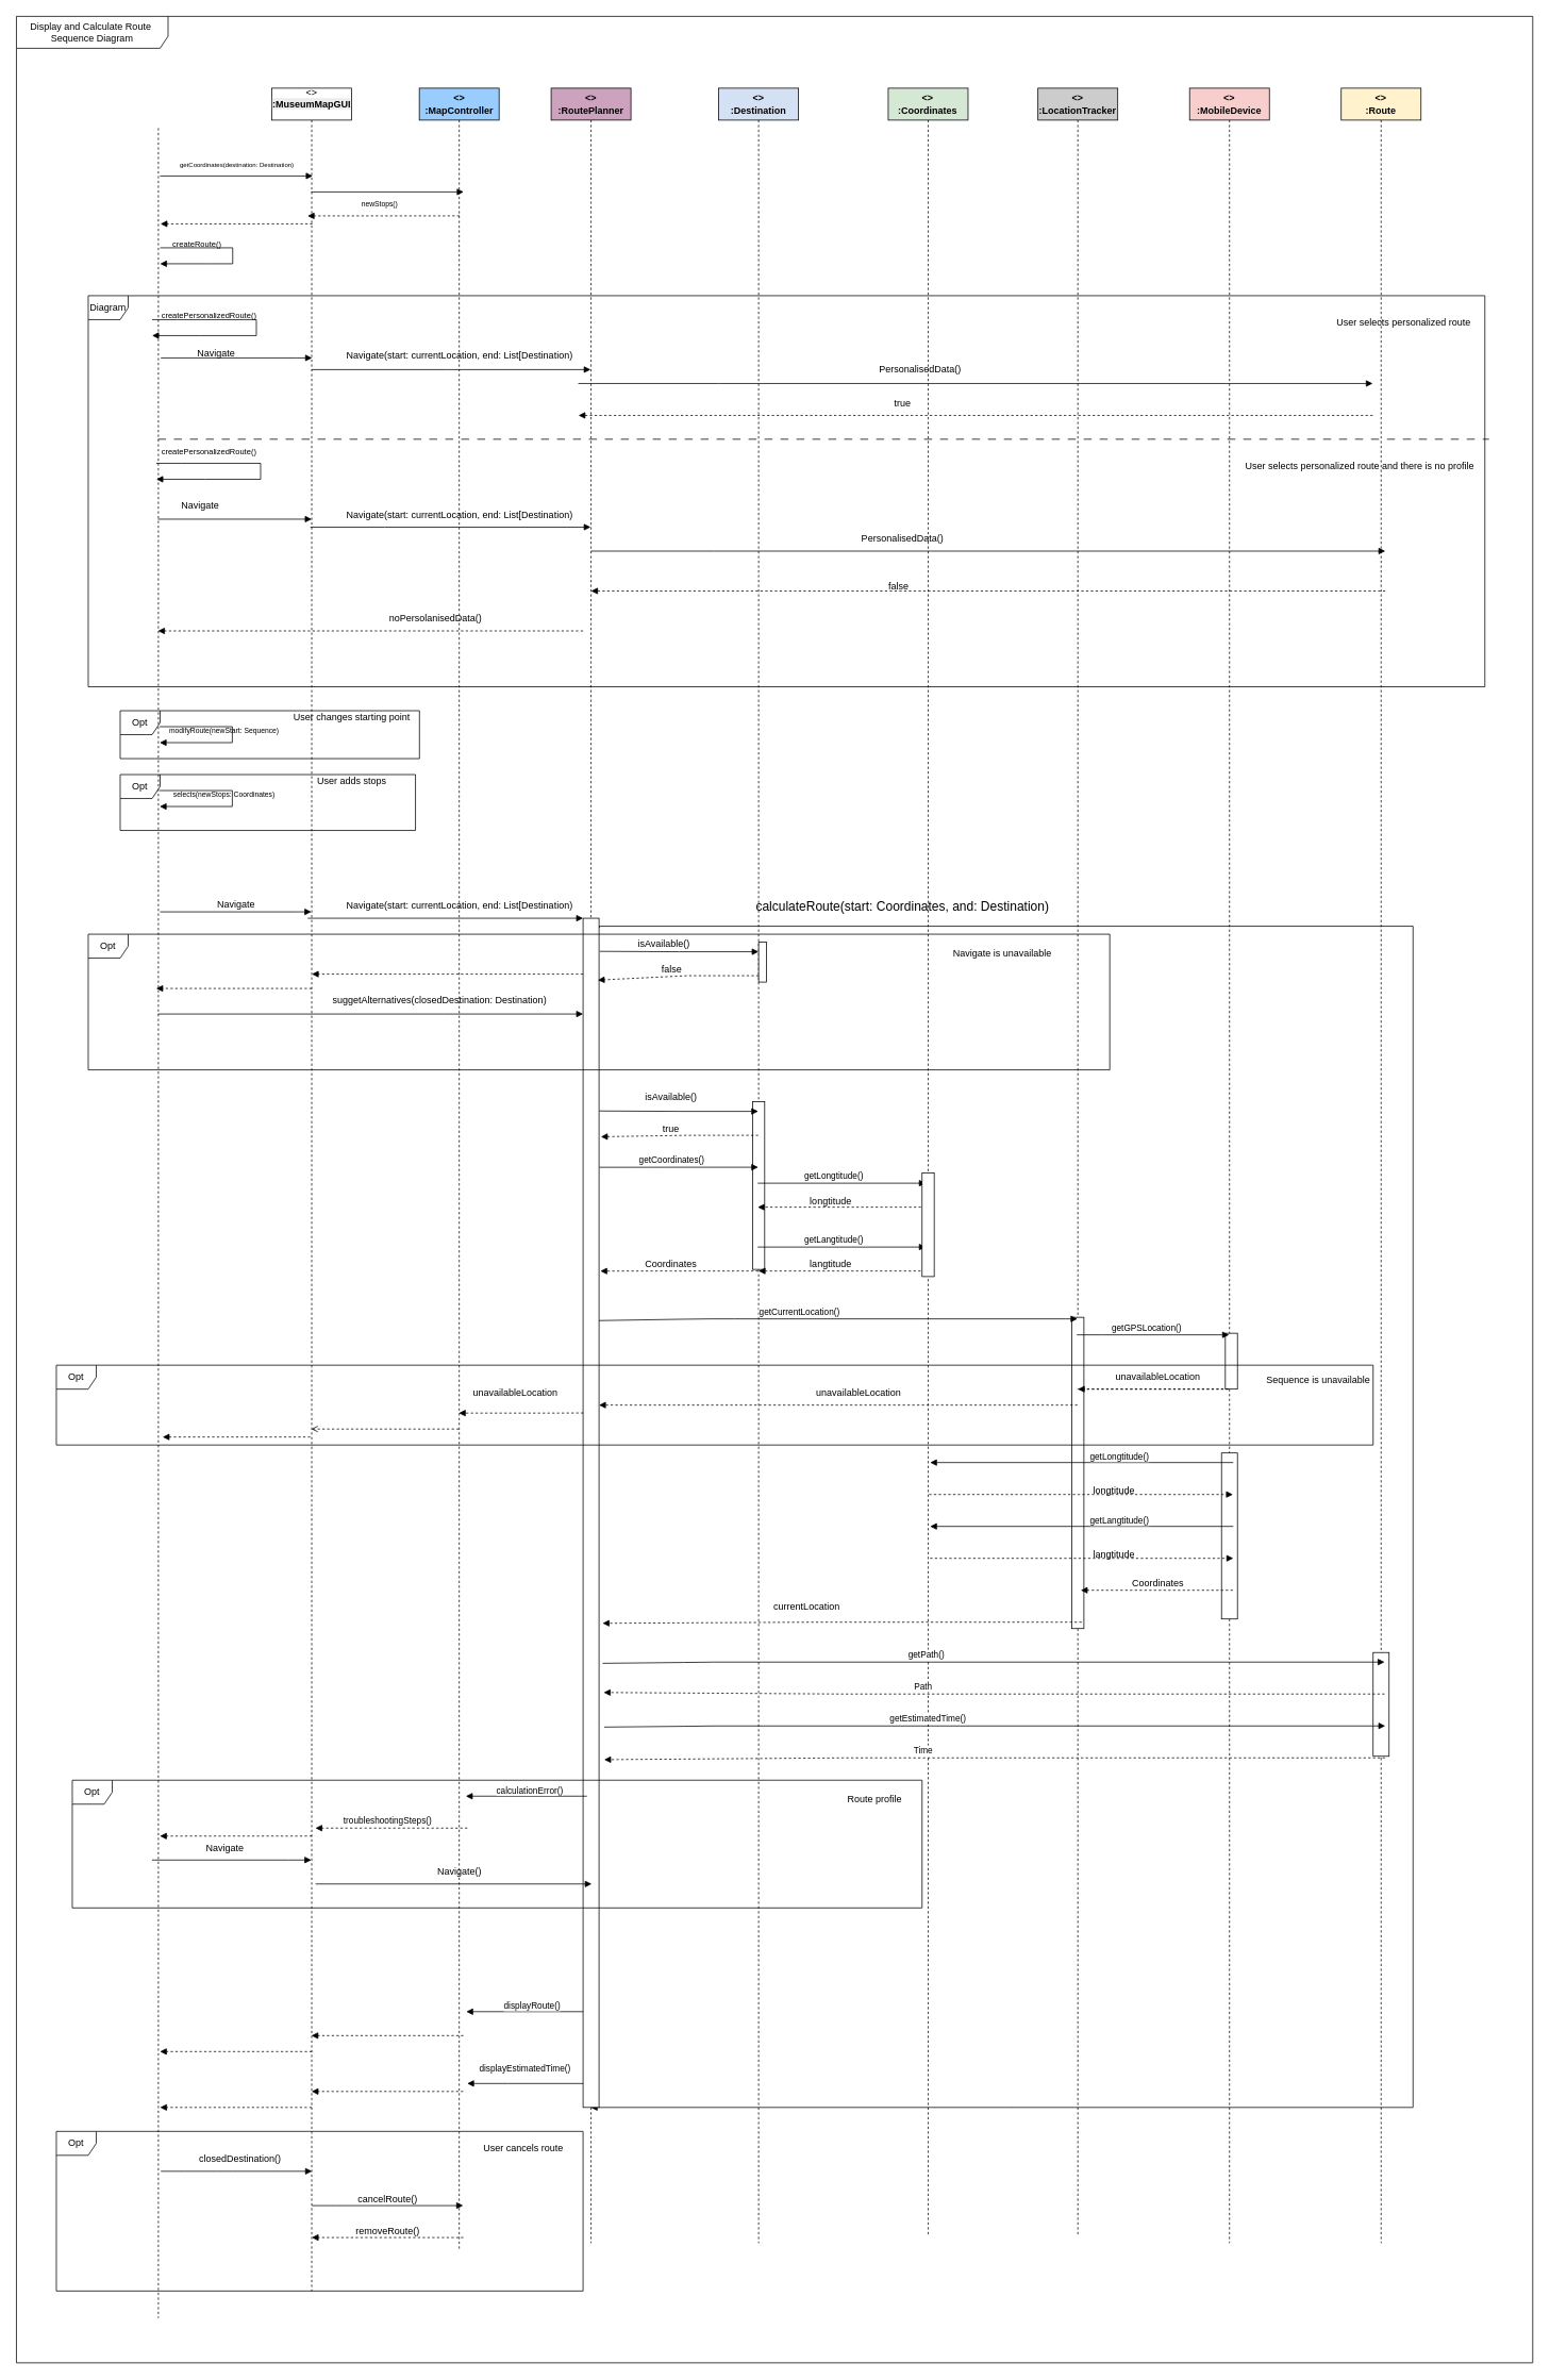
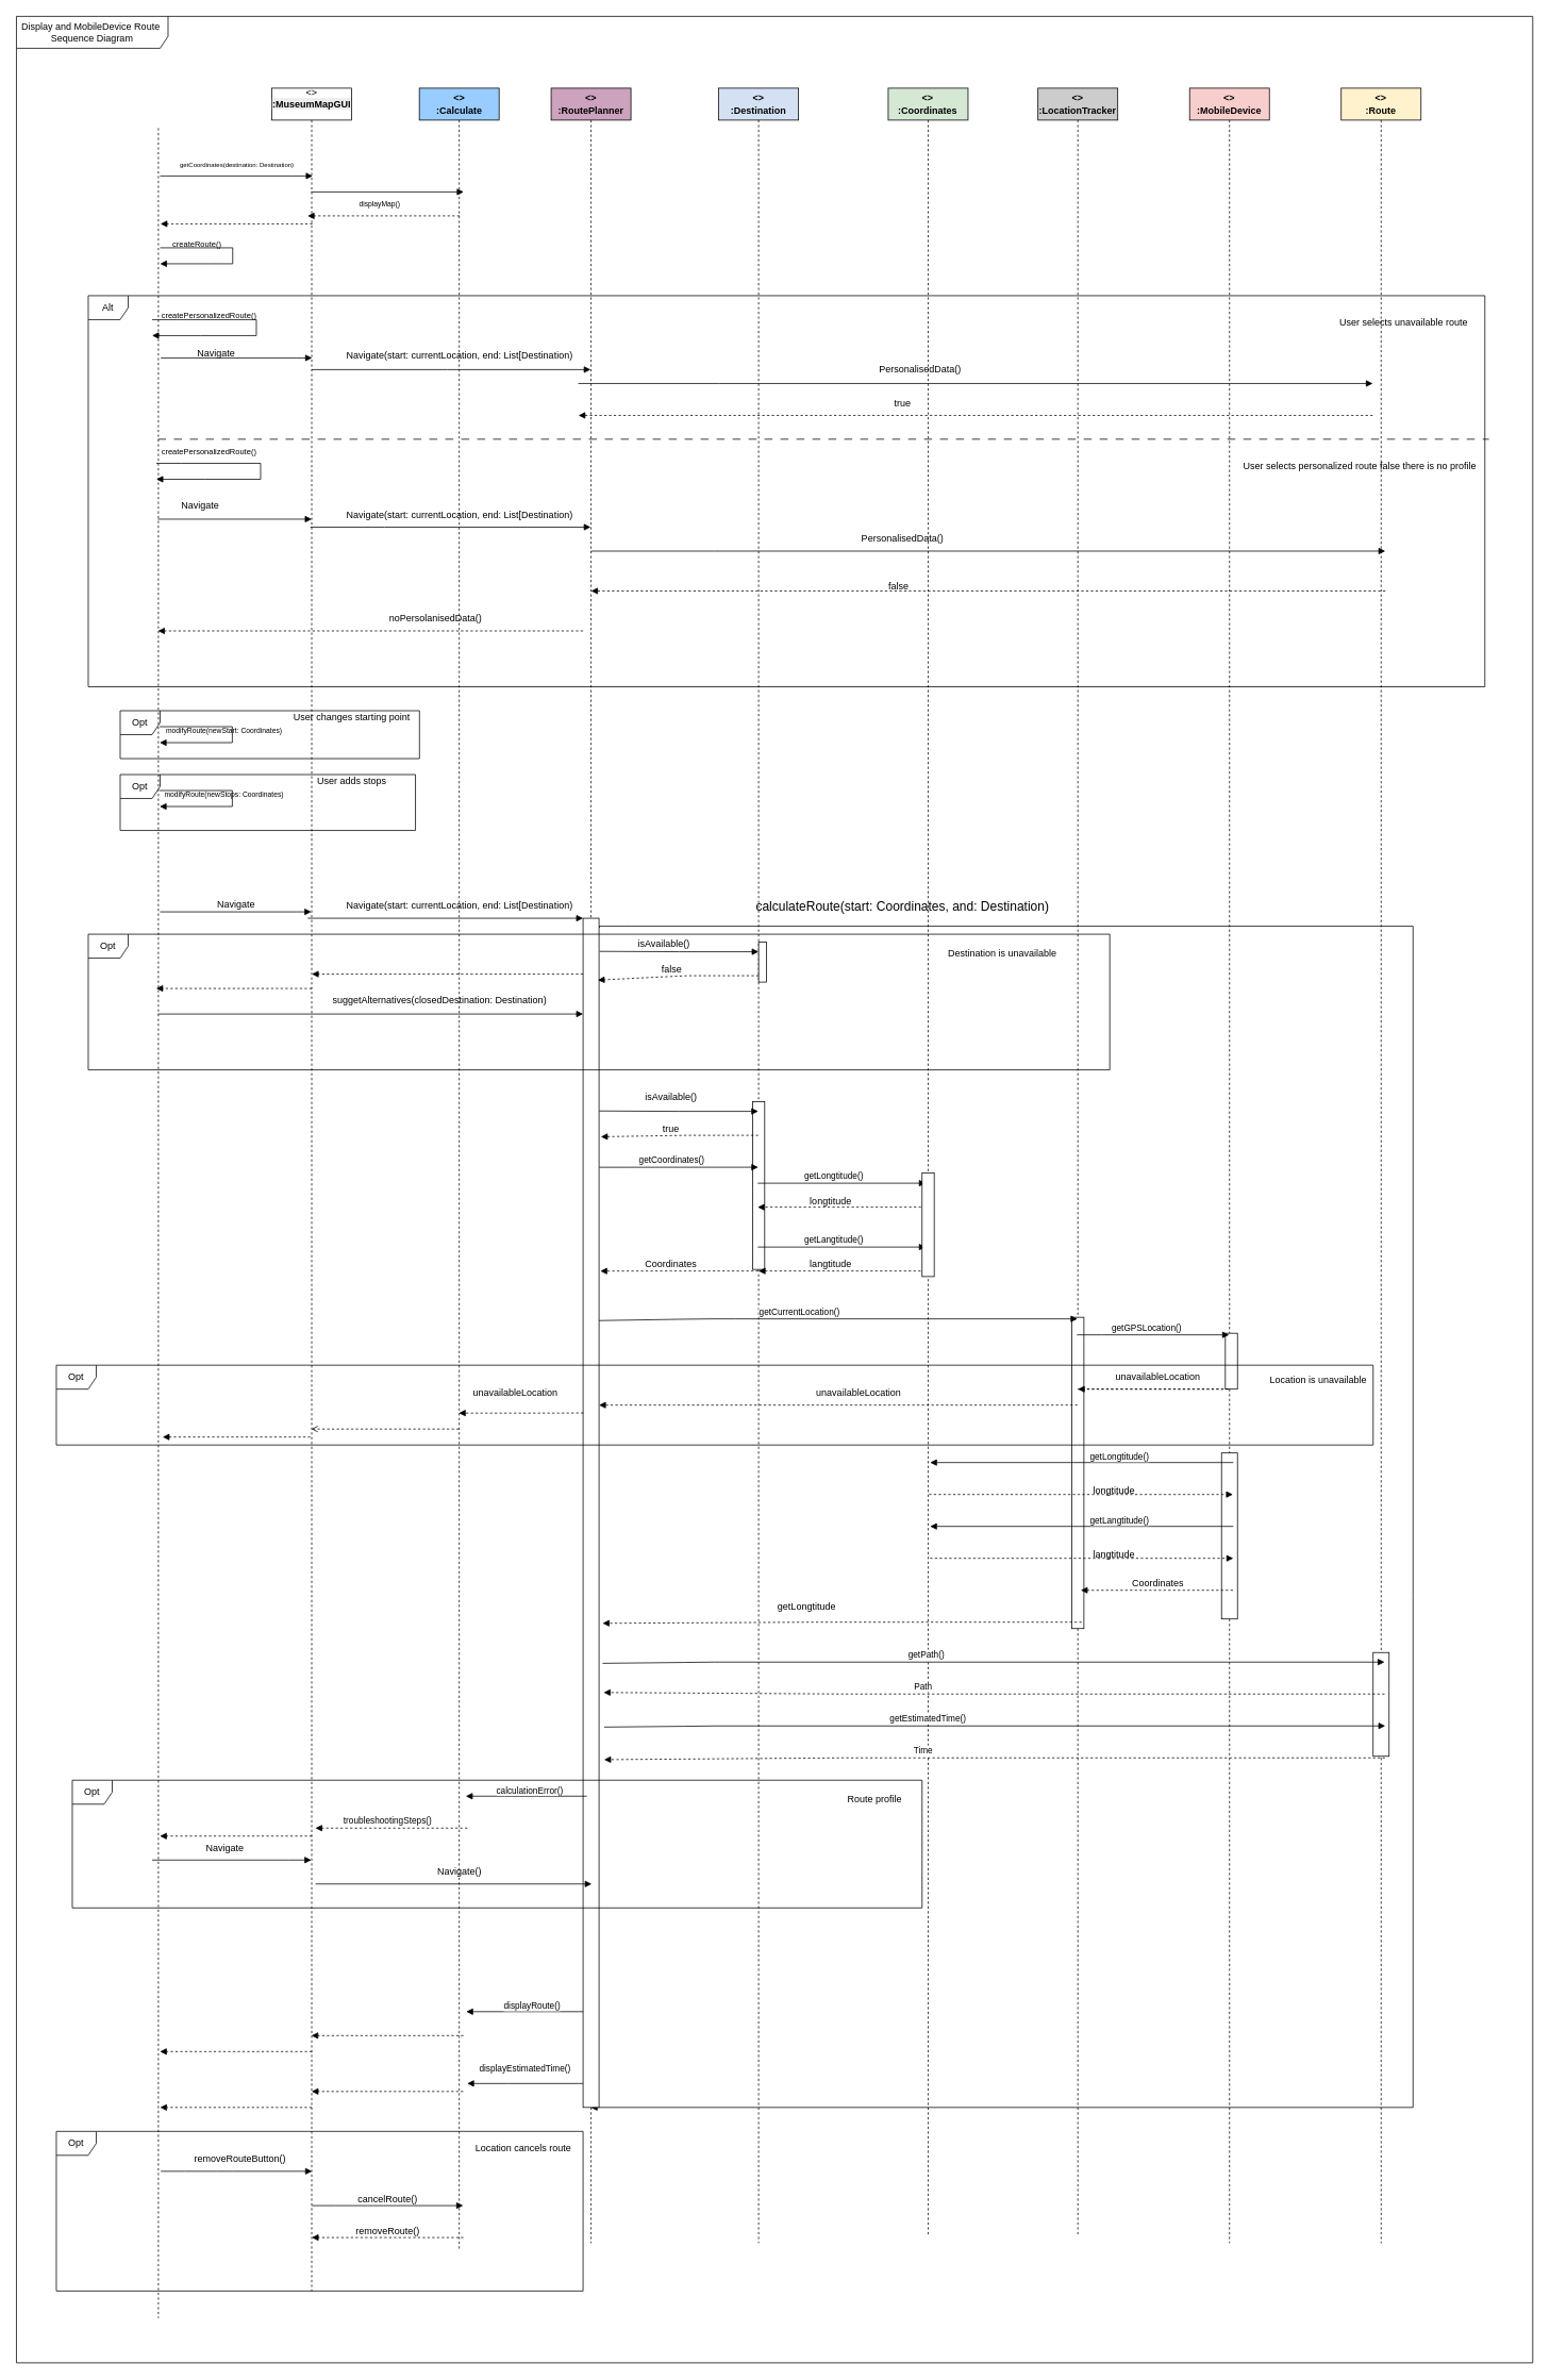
- <mxCell id="11" value="Display and Calculate Route&amp;nbsp;&lt;div&gt;Sequence Diagram&lt;/div&gt;" style="shape=umlFrame;whiteSpace=wrap;html=1;pointerEvents=0;width=190;height=40;" parent="1" vertex="1"><mxGeometry x="20" y="20" width="1900" height="2940" as="geometry" /></mxCell>
+ <mxCell id="11" value="Display and MobileDevice Route&amp;nbsp;&lt;div&gt;Sequence Diagram&lt;/div&gt;" style="shape=umlFrame;whiteSpace=wrap;html=1;pointerEvents=0;width=190;height=40;" parent="1" vertex="1"><mxGeometry x="20" y="20" width="1900" height="2940" as="geometry" /></mxCell>
- <mxCell id="15" value="&lt;div&gt;&lt;span style=&quot;font-weight: 700;&quot;&gt;&amp;lt;&amp;gt;&lt;/span&gt;&lt;/div&gt;&lt;span style=&quot;font-weight: 700;&quot;&gt;:MapController&lt;/span&gt;" style="shape=umlLifeline;perimeter=lifelinePerimeter;whiteSpace=wrap;html=1;container=1;dropTarget=0;collapsible=0;recursiveResize=0;outlineConnect=0;portConstraint=eastwest;newEdgeStyle={&quot;edgeStyle&quot;:&quot;elbowEdgeStyle&quot;,&quot;elbow&quot;:&quot;vertical&quot;,&quot;curved&quot;:0,&quot;rounded&quot;:0};fillColor=#99CCFF;" parent="1" vertex="1"><mxGeometry x="524.81" y="110" width="100" height="2710" as="geometry" /></mxCell>
+ <mxCell id="15" value="&lt;div&gt;&lt;span style=&quot;font-weight: 700;&quot;&gt;&amp;lt;&amp;gt;&lt;/span&gt;&lt;/div&gt;&lt;span style=&quot;font-weight: 700;&quot;&gt;:Calculate&lt;/span&gt;" style="shape=umlLifeline;perimeter=lifelinePerimeter;whiteSpace=wrap;html=1;container=1;dropTarget=0;collapsible=0;recursiveResize=0;outlineConnect=0;portConstraint=eastwest;newEdgeStyle={&quot;edgeStyle&quot;:&quot;elbowEdgeStyle&quot;,&quot;elbow&quot;:&quot;vertical&quot;,&quot;curved&quot;:0,&quot;rounded&quot;:0};fillColor=#99CCFF;" parent="1" vertex="1"><mxGeometry x="524.81" y="110" width="100" height="2710" as="geometry" /></mxCell>
- <mxCell id="18" value="&lt;font style=&quot;font-size: 9px;&quot;&gt;newStops()&lt;/font&gt;" style="text;html=1;align=center;verticalAlign=middle;resizable=0;points=[];autosize=1;strokeColor=none;fillColor=none;" parent="1" vertex="1"><mxGeometry x="435" y="240" width="80" height="30" as="geometry" /></mxCell>
+ <mxCell id="18" value="&lt;font style=&quot;font-size: 9px;&quot;&gt;displayMap()&lt;/font&gt;" style="text;html=1;align=center;verticalAlign=middle;resizable=0;points=[];autosize=1;strokeColor=none;fillColor=none;" parent="1" vertex="1"><mxGeometry x="435" y="240" width="80" height="30" as="geometry" /></mxCell>
- <mxCell id="104" value="Diagram" style="shape=umlFrame;whiteSpace=wrap;html=1;pointerEvents=0;recursiveResize=0;container=0;collapsible=0;width=50;" parent="1" vertex="1"><mxGeometry x="110" y="370" width="1750" height="490" as="geometry" /></mxCell>
+ <mxCell id="104" value="Alt" style="shape=umlFrame;whiteSpace=wrap;html=1;pointerEvents=0;recursiveResize=0;container=0;collapsible=0;width=50;" parent="1" vertex="1"><mxGeometry x="110" y="370" width="1750" height="490" as="geometry" /></mxCell>
- <mxCell id="118" value="User selects personalized route" style="text;align=center;html=1;" parent="1" vertex="1"><mxGeometry x="330" y="380" width="100" height="60" as="geometry"><mxPoint x="1378" y="10" as="offset" /></mxGeometry></mxCell>
+ <mxCell id="118" value="User selects unavailable route" style="text;align=center;html=1;" parent="1" vertex="1"><mxGeometry x="330" y="380" width="100" height="60" as="geometry"><mxPoint x="1378" y="10" as="offset" /></mxGeometry></mxCell>
- <mxCell id="129" value="User selects personalized route and there is no profile" style="text;align=center;html=1;" parent="1" vertex="1"><mxGeometry x="335" y="370" width="100" height="60" as="geometry"><mxPoint x="1318" y="200" as="offset" /></mxGeometry></mxCell>
+ <mxCell id="129" value="User selects personalized route false there is no profile" style="text;align=center;html=1;" parent="1" vertex="1"><mxGeometry x="335" y="370" width="100" height="60" as="geometry"><mxPoint x="1318" y="200" as="offset" /></mxGeometry></mxCell>
- <mxCell id="74" value="&lt;font style=&quot;font-size: 9px;&quot;&gt;modifyRoute(newStart: Sequence)&lt;/font&gt;" style="text;html=1;align=center;verticalAlign=middle;resizable=0;points=[];autosize=1;strokeColor=none;fillColor=none;" parent="72" vertex="1"><mxGeometry x="45" y="10" width="170" height="30" as="geometry" /></mxCell>
+ <mxCell id="74" value="&lt;font style=&quot;font-size: 9px;&quot;&gt;modifyRoute(newStart: Coordinates)&lt;/font&gt;" style="text;html=1;align=center;verticalAlign=middle;resizable=0;points=[];autosize=1;strokeColor=none;fillColor=none;" parent="72" vertex="1"><mxGeometry x="45" y="10" width="170" height="30" as="geometry" /></mxCell>
- <mxCell id="78" value="&lt;font style=&quot;font-size: 9px;&quot;&gt;selects(newStops: Coordinates)&lt;/font&gt;" style="text;html=1;align=center;verticalAlign=middle;resizable=0;points=[];autosize=1;strokeColor=none;fillColor=none;" parent="76" vertex="1"><mxGeometry x="45" y="10" width="170" height="30" as="geometry" /></mxCell>
+ <mxCell id="78" value="&lt;font style=&quot;font-size: 9px;&quot;&gt;modifyRoute(newStops: Coordinates)&lt;/font&gt;" style="text;html=1;align=center;verticalAlign=middle;resizable=0;points=[];autosize=1;strokeColor=none;fillColor=none;" parent="76" vertex="1"><mxGeometry x="45" y="10" width="170" height="30" as="geometry" /></mxCell>
- <mxCell id="137" value="Navigate is unavailable" style="text;align=center;html=1;" parent="1" vertex="1"><mxGeometry x="520" y="1180" width="130" height="60" as="geometry"><mxPoint x="670" as="offset" /></mxGeometry></mxCell>
+ <mxCell id="137" value="Destination is unavailable" style="text;align=center;html=1;" parent="1" vertex="1"><mxGeometry x="520" y="1180" width="130" height="60" as="geometry"><mxPoint x="670" as="offset" /></mxGeometry></mxCell>
- <mxCell id="146" value="Sequence is unavailable" style="text;align=center;html=1;" parent="1" vertex="1"><mxGeometry x="330.63" y="1715" width="100" height="60" as="geometry"><mxPoint x="1270" as="offset" /></mxGeometry></mxCell>
+ <mxCell id="146" value="Location is unavailable" style="text;align=center;html=1;" parent="1" vertex="1"><mxGeometry x="330.63" y="1715" width="100" height="60" as="geometry"><mxPoint x="1270" as="offset" /></mxGeometry></mxCell>
- <mxCell id="54" value="currentLocation" style="text;html=1;align=center;verticalAlign=middle;resizable=0;points=[];autosize=1;strokeColor=none;fillColor=none;" parent="1" vertex="1"><mxGeometry x="954.81" y="1998" width="110" height="30" as="geometry" /></mxCell>
+ <mxCell id="54" value="getLongtitude" style="text;html=1;align=center;verticalAlign=middle;resizable=0;points=[];autosize=1;strokeColor=none;fillColor=none;" parent="1" vertex="1"><mxGeometry x="954.81" y="1998" width="110" height="30" as="geometry" /></mxCell>
- <mxCell id="109" value="User cancels route" style="text;align=center;html=1;" parent="1" vertex="1"><mxGeometry x="335" y="2675" width="100" height="60" as="geometry"><mxPoint x="270" y="2" as="offset" /></mxGeometry></mxCell>
+ <mxCell id="109" value="Location cancels route" style="text;align=center;html=1;" parent="1" vertex="1"><mxGeometry x="335" y="2675" width="100" height="60" as="geometry"><mxPoint x="270" y="2" as="offset" /></mxGeometry></mxCell>
- <mxCell id="115" value="&lt;font&gt;closedDestination()&lt;/font&gt;" style="text;html=1;align=center;verticalAlign=middle;resizable=0;points=[];autosize=1;strokeColor=none;fillColor=none;" parent="1" vertex="1"><mxGeometry x="230" y="2690" width="140" height="30" as="geometry" /></mxCell>
+ <mxCell id="115" value="&lt;font&gt;removeRouteButton()&lt;/font&gt;" style="text;html=1;align=center;verticalAlign=middle;resizable=0;points=[];autosize=1;strokeColor=none;fillColor=none;" parent="1" vertex="1"><mxGeometry x="230" y="2690" width="140" height="30" as="geometry" /></mxCell>
